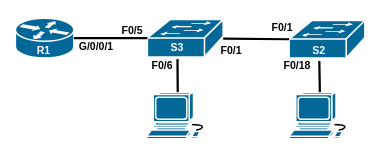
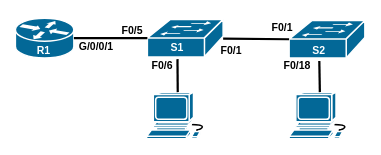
- <mxCell id="14" value="&lt;b&gt;&lt;font color=&quot;#ffffff&quot; style=&quot;font-size: 14px;&quot;&gt;S3&lt;/font&gt;&lt;/b&gt;" style="text;html=1;align=center;verticalAlign=middle;whiteSpace=wrap;rounded=0;" vertex="1" parent="12"><mxGeometry x="10" y="23" width="60" height="30" as="geometry" /></mxCell>
+ <mxCell id="14" value="&lt;b&gt;&lt;font color=&quot;#ffffff&quot; style=&quot;font-size: 14px;&quot;&gt;S1&lt;/font&gt;&lt;/b&gt;" style="text;html=1;align=center;verticalAlign=middle;whiteSpace=wrap;rounded=0;" vertex="1" parent="12"><mxGeometry x="10" y="23" width="60" height="30" as="geometry" /></mxCell>
